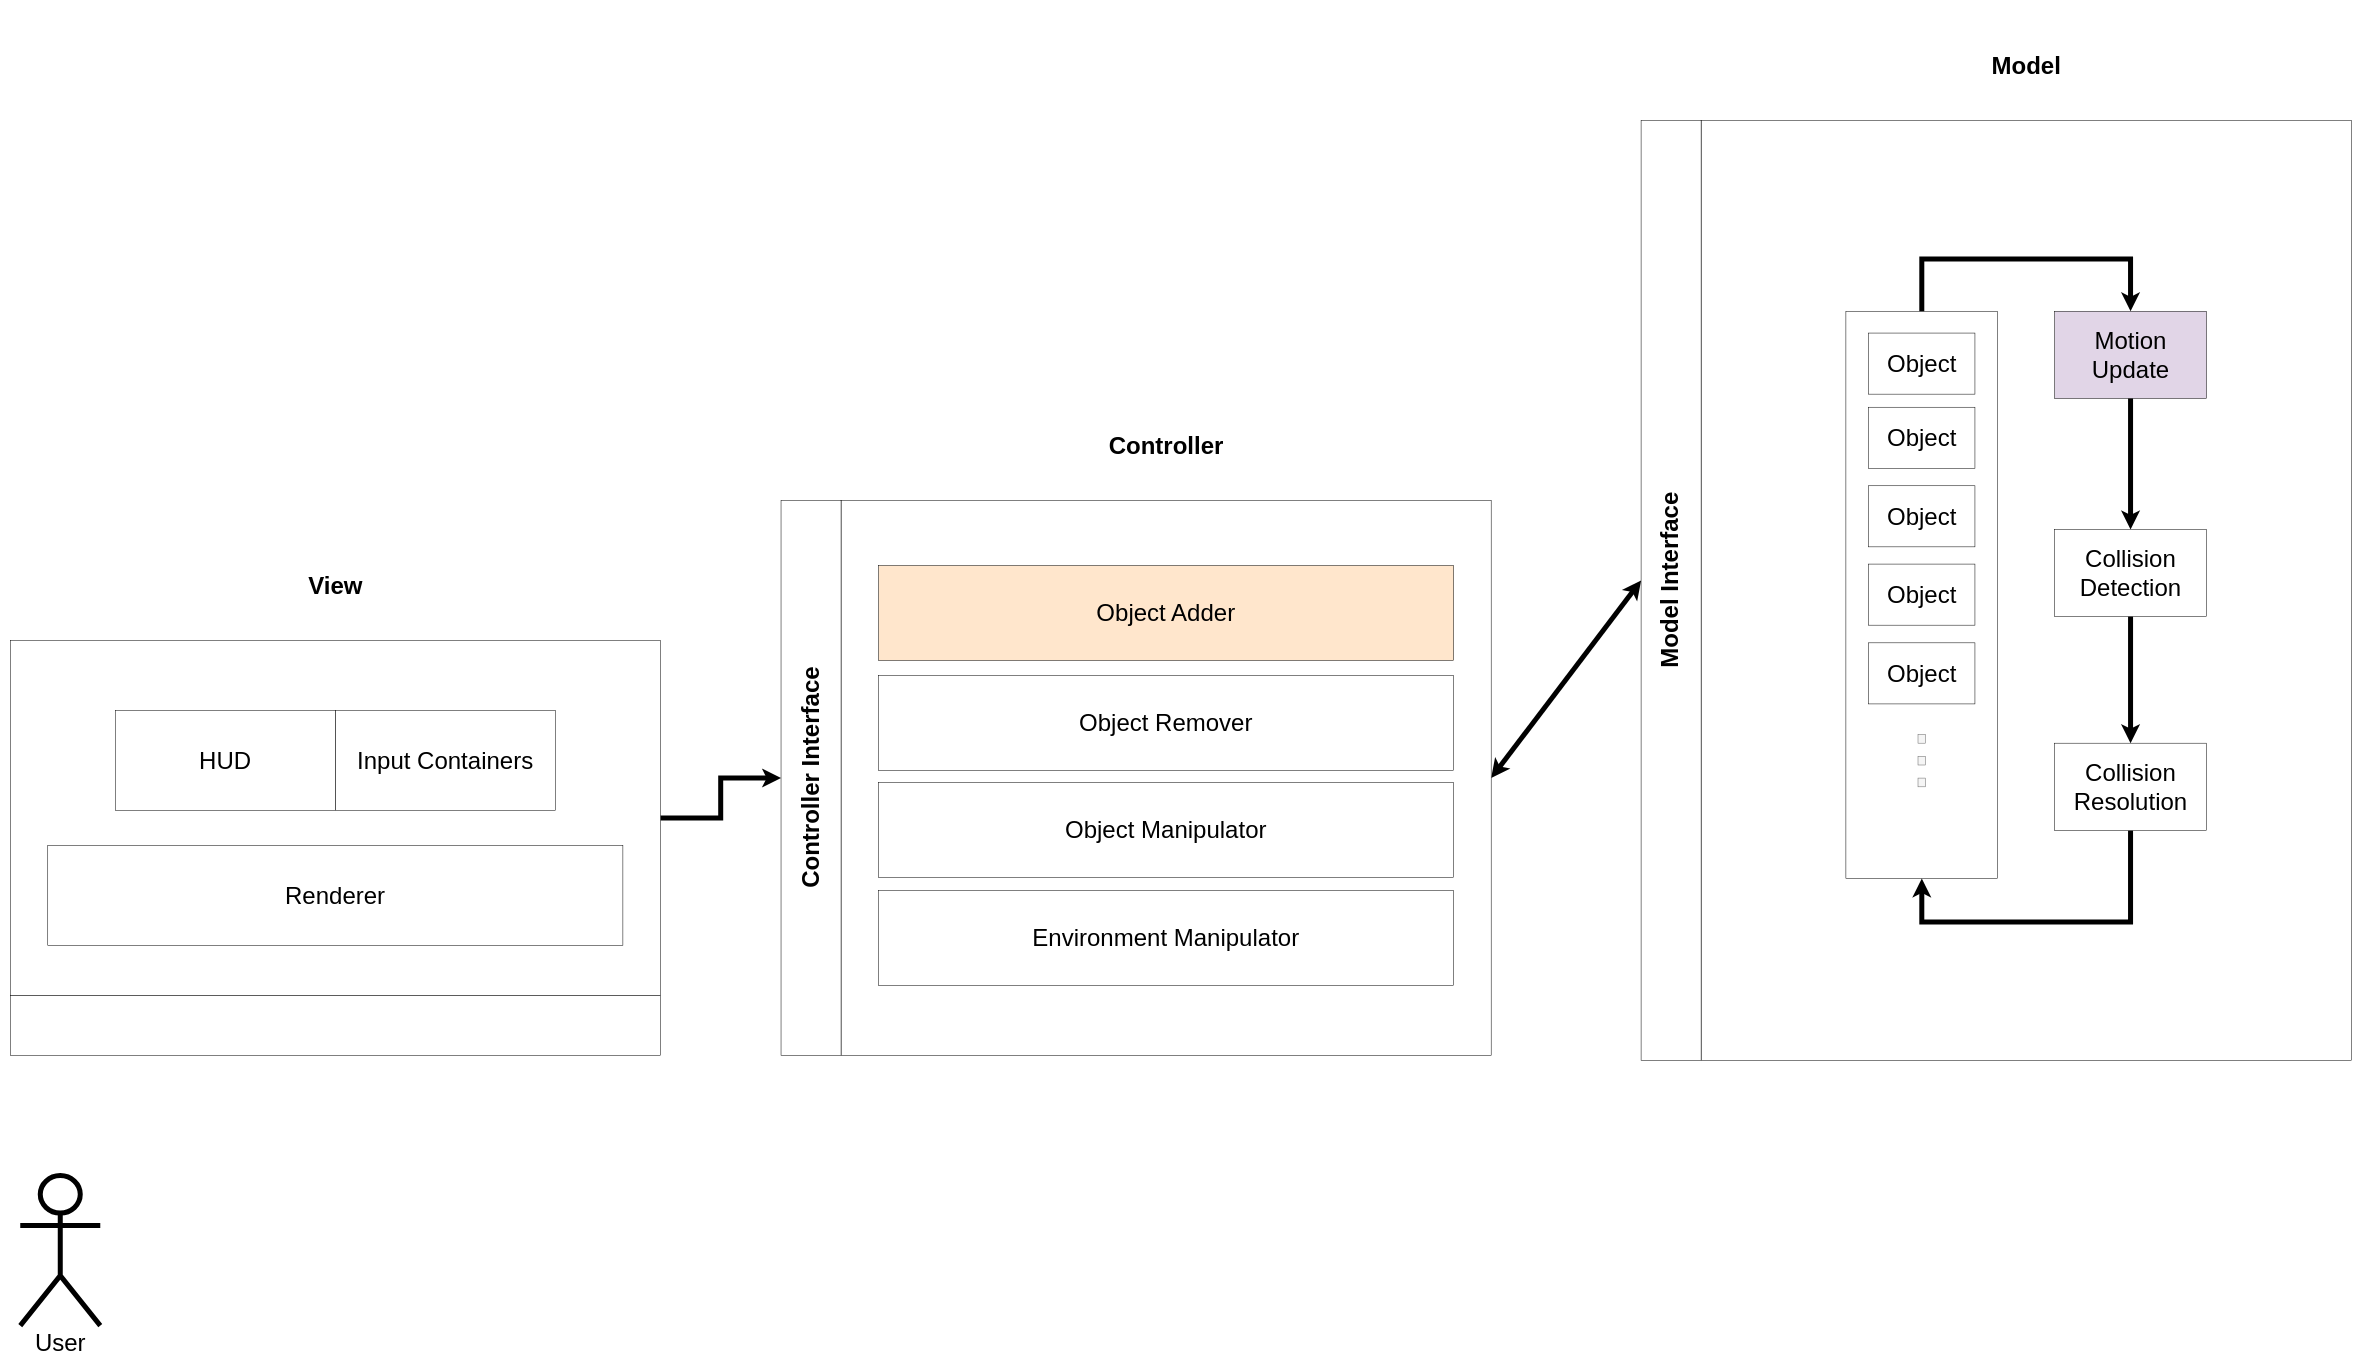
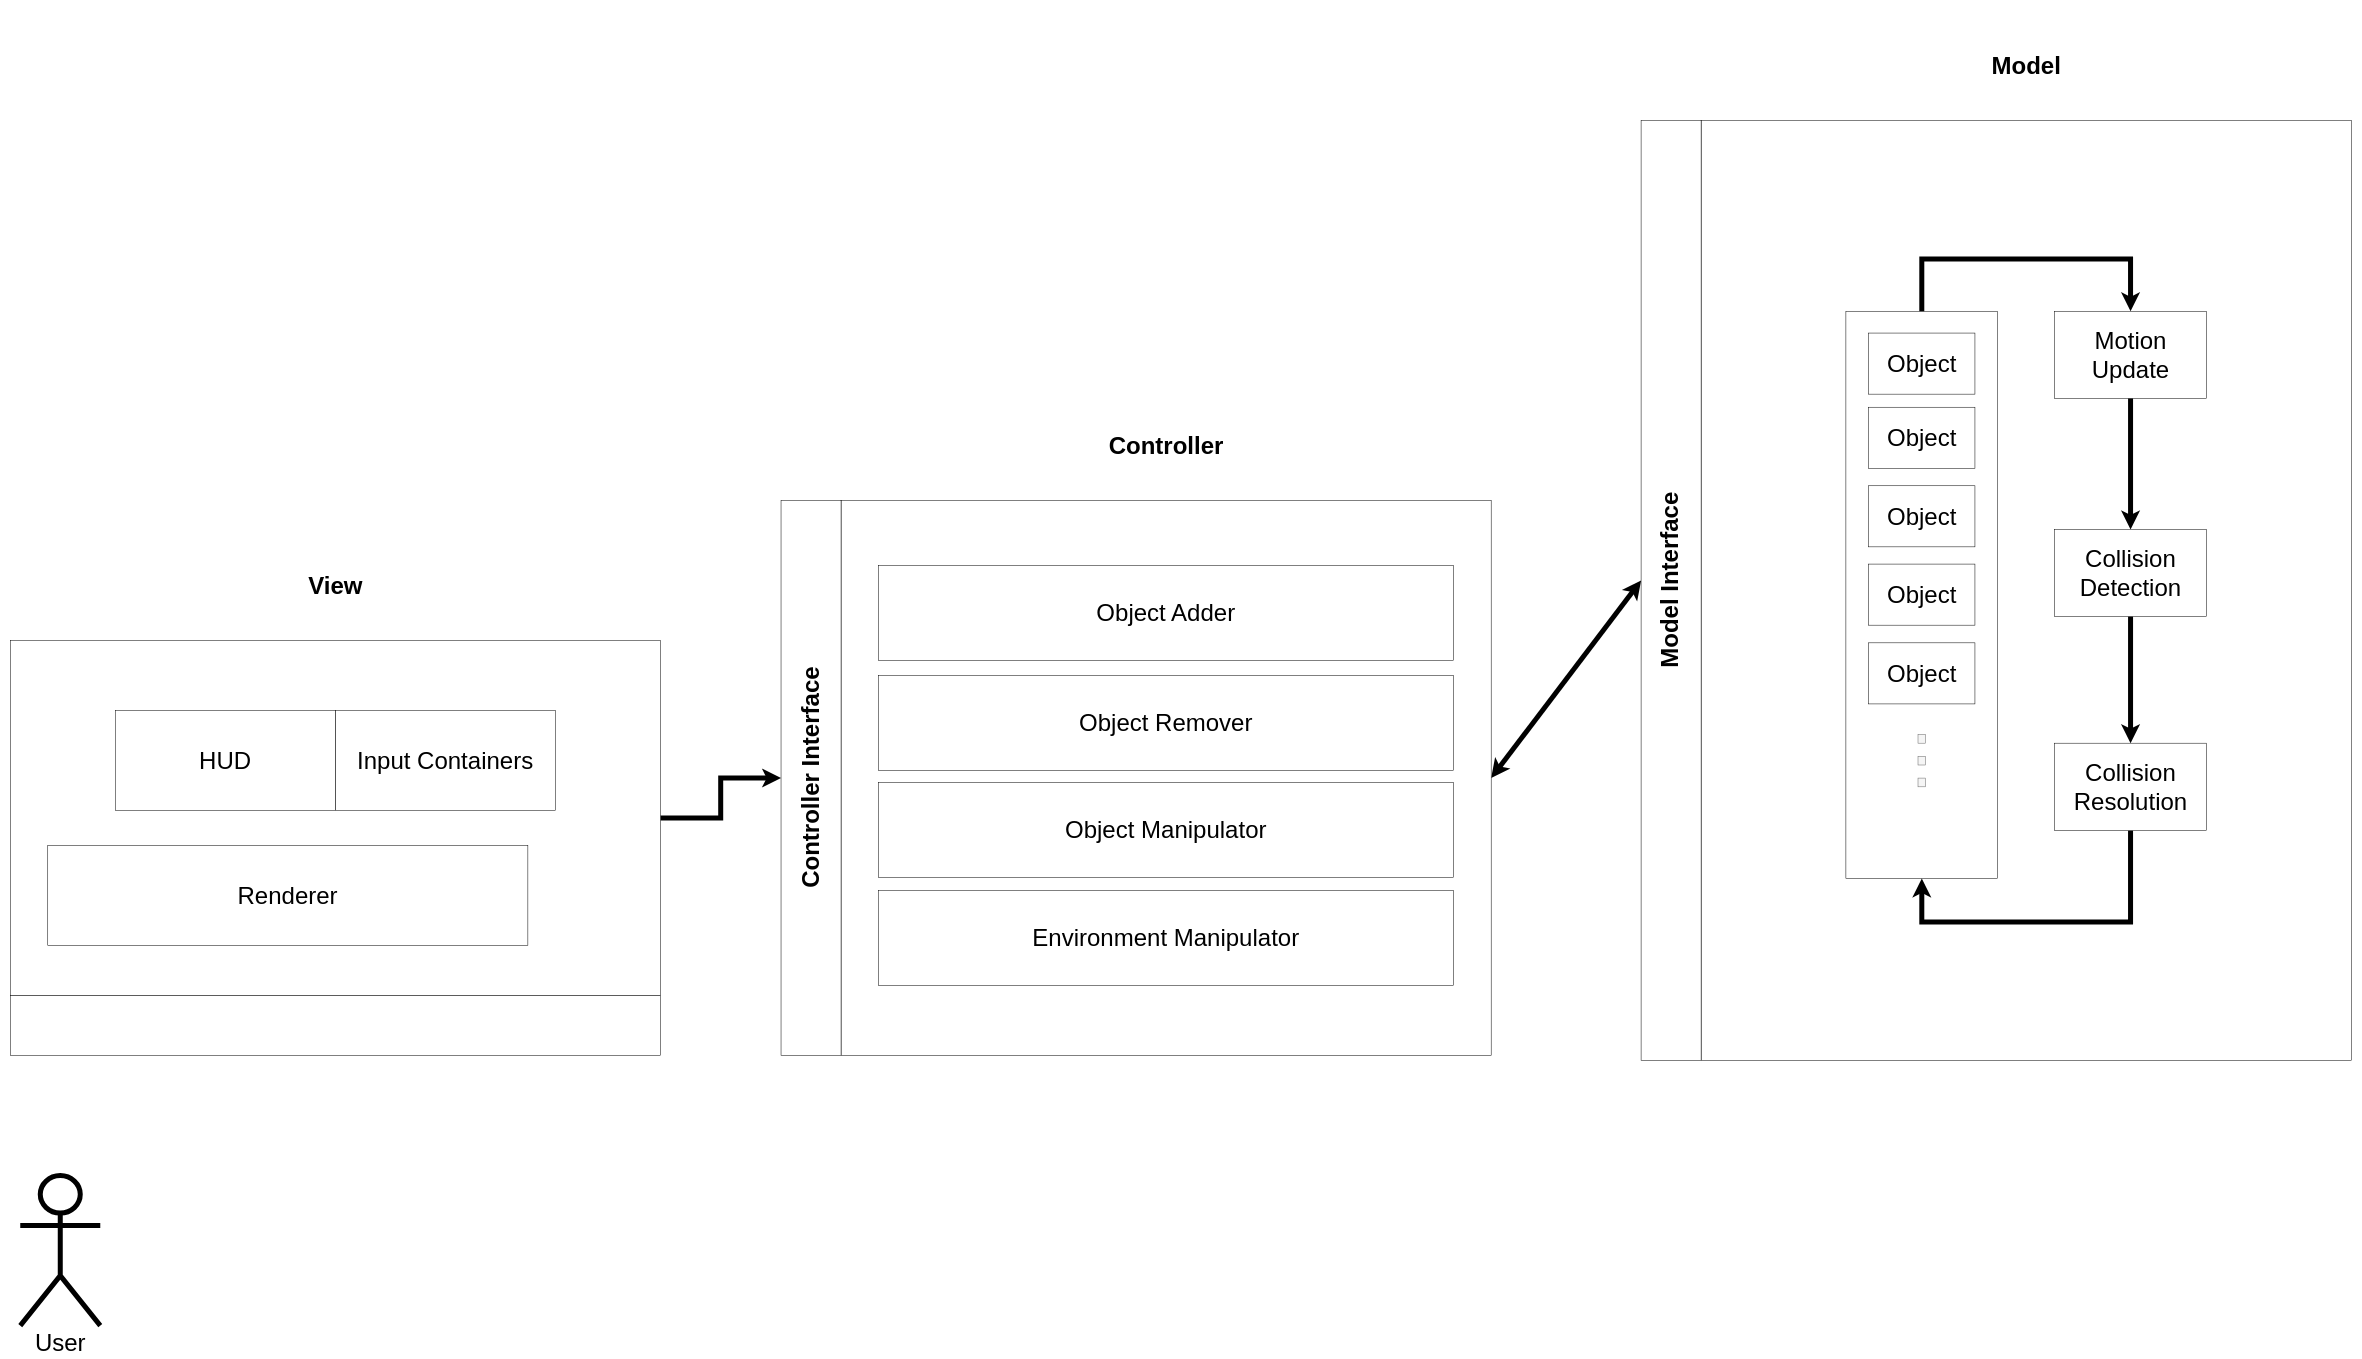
- <mxCell id="21" value="&lt;font style=&quot;font-size: 48px;&quot;&gt;Motion Update&lt;/font&gt;" style="rounded=0;whiteSpace=wrap;html=1;fillColor=#e1d5e7;" parent="11" vertex="1"><mxGeometry x="417.421" y="104.691" width="303.579" height="174.484" as="geometry" /></mxCell>
+ <mxCell id="21" value="&lt;font style=&quot;font-size: 48px;&quot;&gt;Motion Update&lt;/font&gt;" style="rounded=0;whiteSpace=wrap;html=1;" parent="11" vertex="1"><mxGeometry x="417.421" y="104.691" width="303.579" height="174.484" as="geometry" /></mxCell>
- <mxCell id="31" value="&lt;font style=&quot;font-size: 48px;&quot;&gt;Object Adder&lt;/font&gt;" style="rounded=0;whiteSpace=wrap;html=1;fillColor=#ffe6cc;" parent="28" vertex="1"><mxGeometry x="196.24" y="350" width="1150" height="190" as="geometry" /></mxCell>
+ <mxCell id="31" value="&lt;font style=&quot;font-size: 48px;&quot;&gt;Object Adder&lt;/font&gt;" style="rounded=0;whiteSpace=wrap;html=1;" parent="28" vertex="1"><mxGeometry x="196.24" y="350" width="1150" height="190" as="geometry" /></mxCell>
- <mxCell id="43" value="&lt;font style=&quot;font-size: 48px;&quot;&gt;Renderer&lt;/font&gt;" style="rounded=0;whiteSpace=wrap;html=1;" parent="1" vertex="1"><mxGeometry x="95" y="1690" width="1150" height="200" as="geometry" /></mxCell>
+ <mxCell id="43" value="&lt;font style=&quot;font-size: 48px;&quot;&gt;Renderer&lt;/font&gt;" style="rounded=0;whiteSpace=wrap;html=1;" parent="1" vertex="1"><mxGeometry x="95" y="1690" width="960" height="200" as="geometry" /></mxCell>
